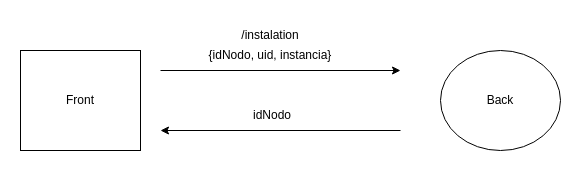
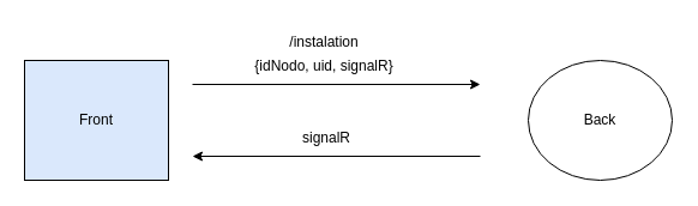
- <mxCell id="6" value="{idNodo, uid, instancia}" style="text;html=1;align=center;verticalAlign=middle;whiteSpace=wrap;rounded=0;" vertex="1" parent="1"><mxGeometry x="195" y="40" width="150" height="30" as="geometry" /></mxCell>
+ <mxCell id="6" value="{idNodo, uid, signalR}" style="text;html=1;align=center;verticalAlign=middle;whiteSpace=wrap;rounded=0;" vertex="1" parent="1"><mxGeometry x="195" y="40" width="150" height="30" as="geometry" /></mxCell>
- <mxCell id="2" value="Front" style="rounded=0;whiteSpace=wrap;html=1;" vertex="1" parent="1"><mxGeometry x="20" y="50" width="120" height="100" as="geometry" /></mxCell>
+ <mxCell id="2" value="Front" style="rounded=0;whiteSpace=wrap;html=1;fillColor=#dae8fc;" vertex="1" parent="1"><mxGeometry x="20" y="50" width="120" height="100" as="geometry" /></mxCell>
- <mxCell id="8" value="idNodo" style="text;html=1;align=center;verticalAlign=middle;whiteSpace=wrap;rounded=0;" vertex="1" parent="1"><mxGeometry x="197" y="100" width="150" height="30" as="geometry" /></mxCell>
+ <mxCell id="8" value="signalR" style="text;html=1;align=center;verticalAlign=middle;whiteSpace=wrap;rounded=0;" vertex="1" parent="1"><mxGeometry x="197" y="100" width="150" height="30" as="geometry" /></mxCell>
